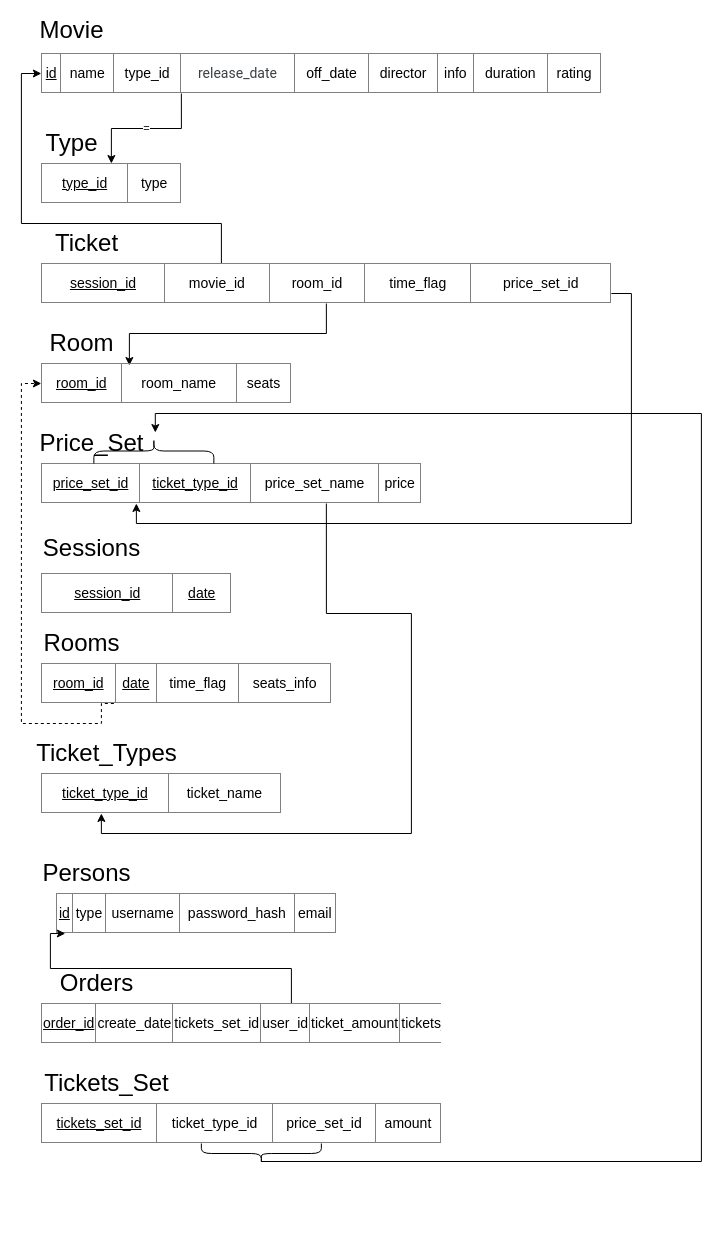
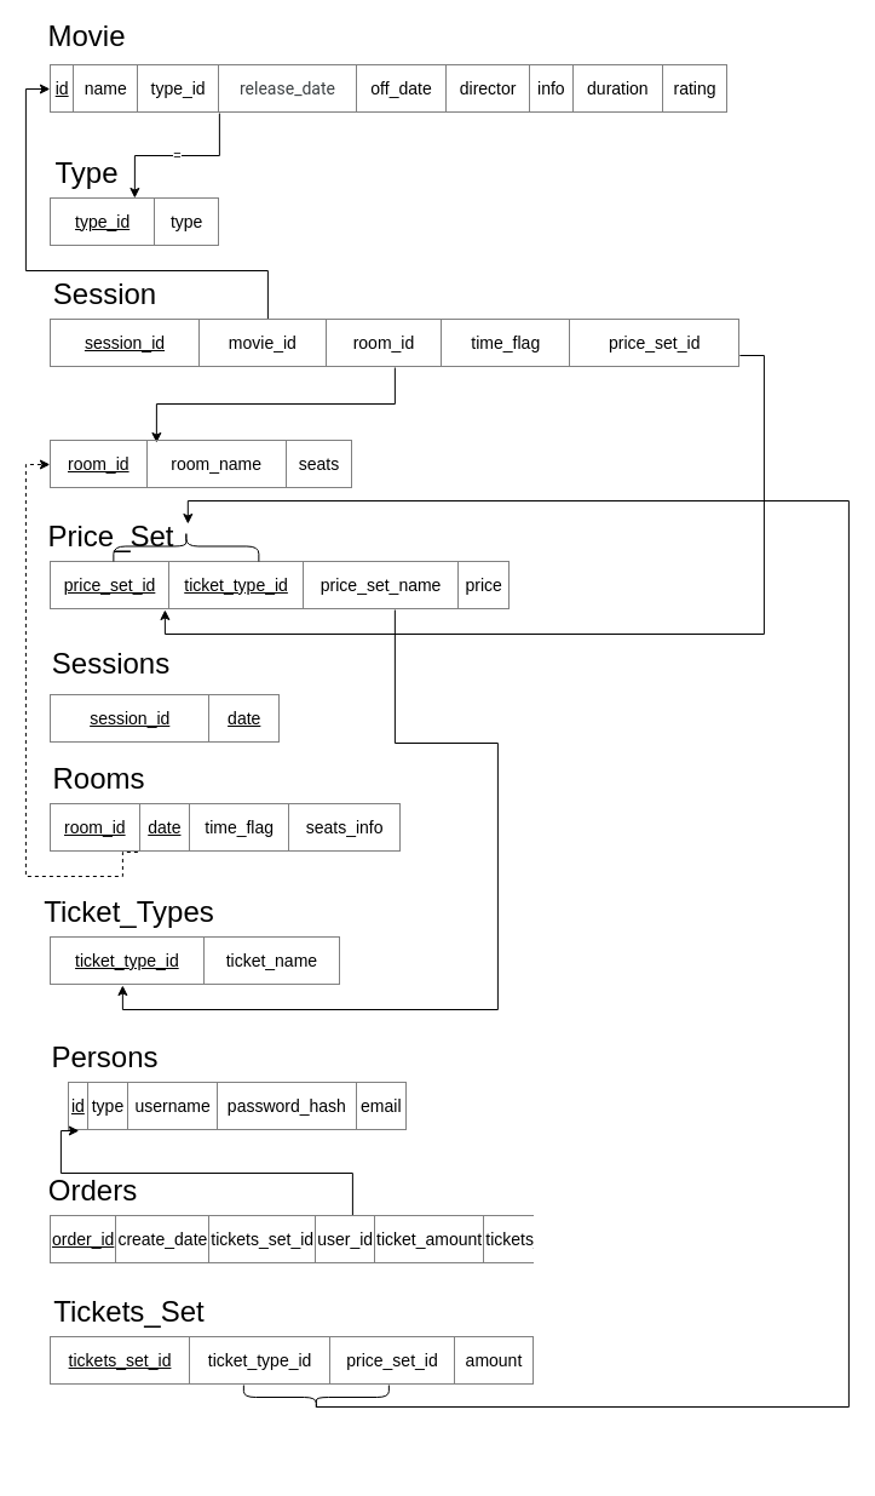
- <mxCell id="11" value="&lt;font style=&quot;font-size: 24px&quot;&gt;Ticket&lt;/font&gt;" style="text;html=1;align=center;verticalAlign=middle;resizable=0;points=[];autosize=1;" parent="1" vertex="1"><mxGeometry x="35.86" y="233" width="100" height="20" as="geometry" /></mxCell>
+ <mxCell id="11" value="&lt;font style=&quot;font-size: 24px&quot;&gt;Session&lt;/font&gt;" style="text;html=1;align=center;verticalAlign=middle;resizable=0;points=[];autosize=1;" parent="1" vertex="1"><mxGeometry x="35.86" y="233" width="100" height="20" as="geometry" /></mxCell>
- <mxCell id="12" value="&lt;font style=&quot;font-size: 24px&quot;&gt;Room&lt;/font&gt;" style="text;html=1;align=center;verticalAlign=middle;resizable=0;points=[];autosize=1;" parent="1" vertex="1"><mxGeometry x="40.86" y="333" width="80" height="20" as="geometry" /></mxCell>
- <mxCell id="26" value="&lt;font style=&quot;font-size: 24px&quot;&gt;Orders&lt;/font&gt;" style="text;html=1;align=center;verticalAlign=middle;resizable=0;points=[];autosize=1;" vertex="1" parent="1"><mxGeometry x="50.86" y="973" width="90" height="20" as="geometry" /></mxCell>
+ <mxCell id="26" value="&lt;font style=&quot;font-size: 24px&quot;&gt;Orders&lt;/font&gt;" style="text;html=1;align=center;verticalAlign=middle;resizable=0;points=[];autosize=1;" vertex="1" parent="1"><mxGeometry x="30.86" y="973" width="90" height="20" as="geometry" /></mxCell>
